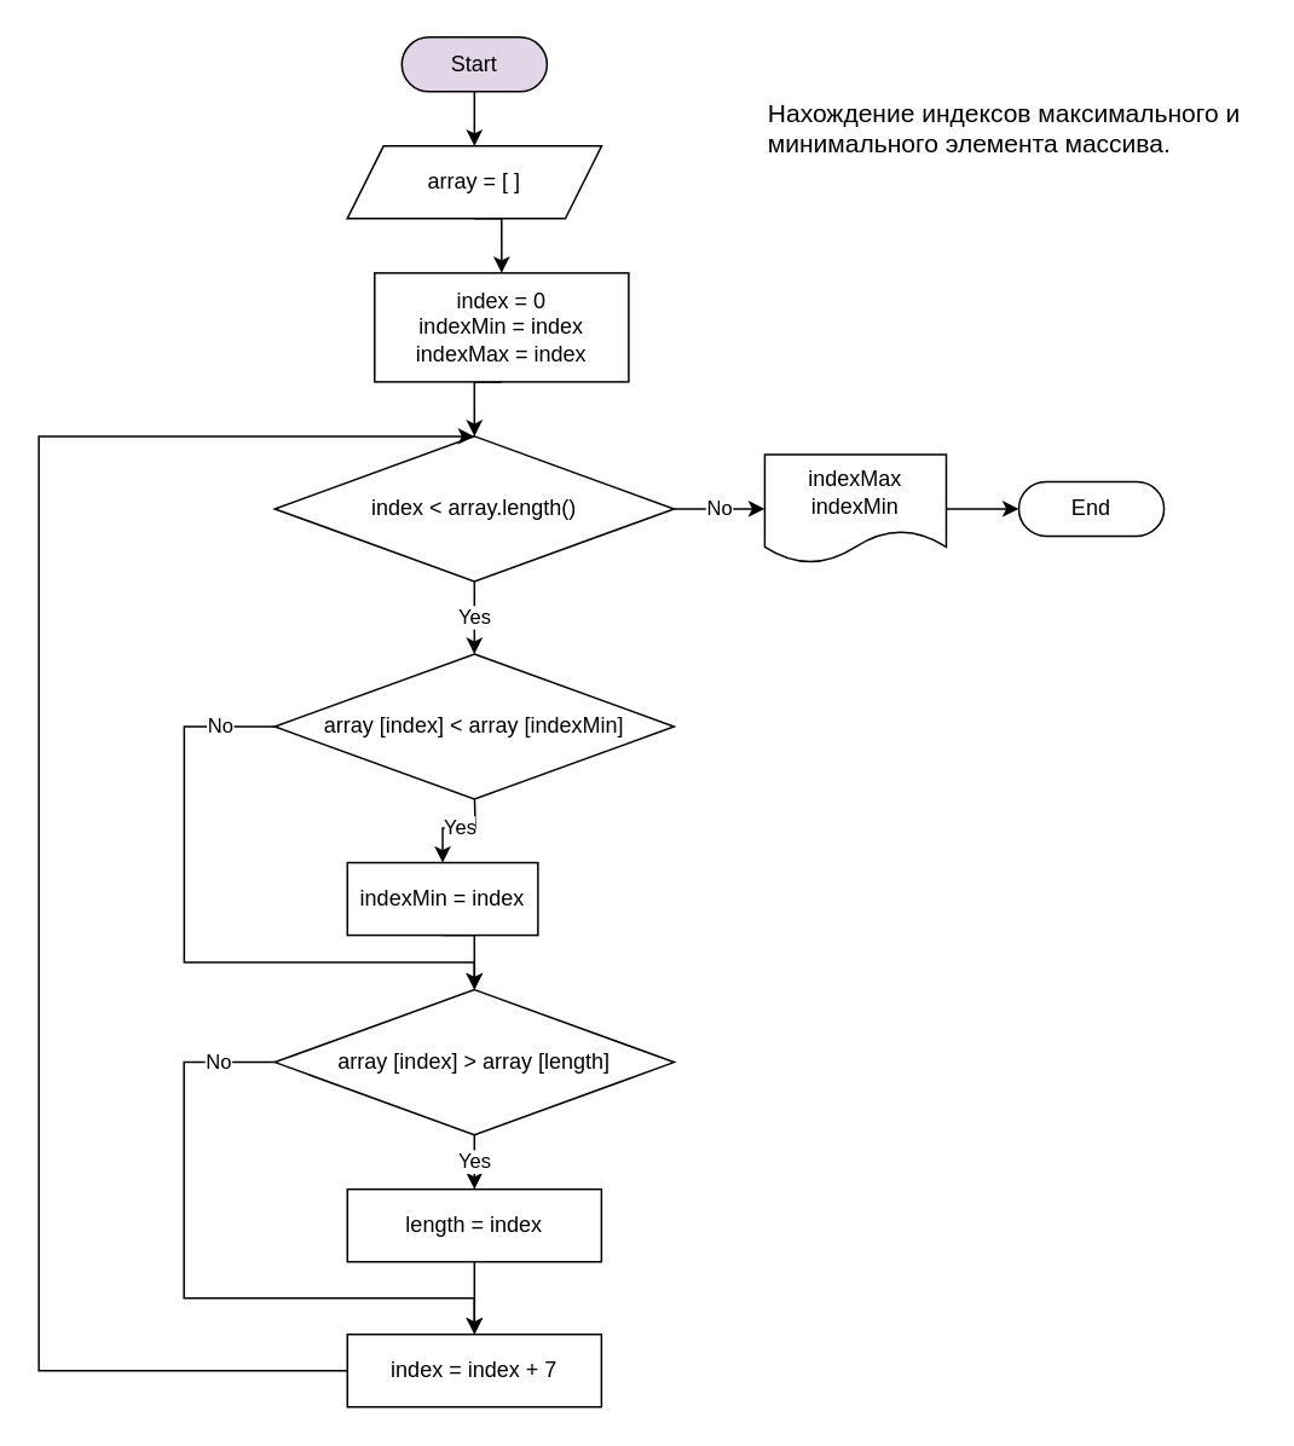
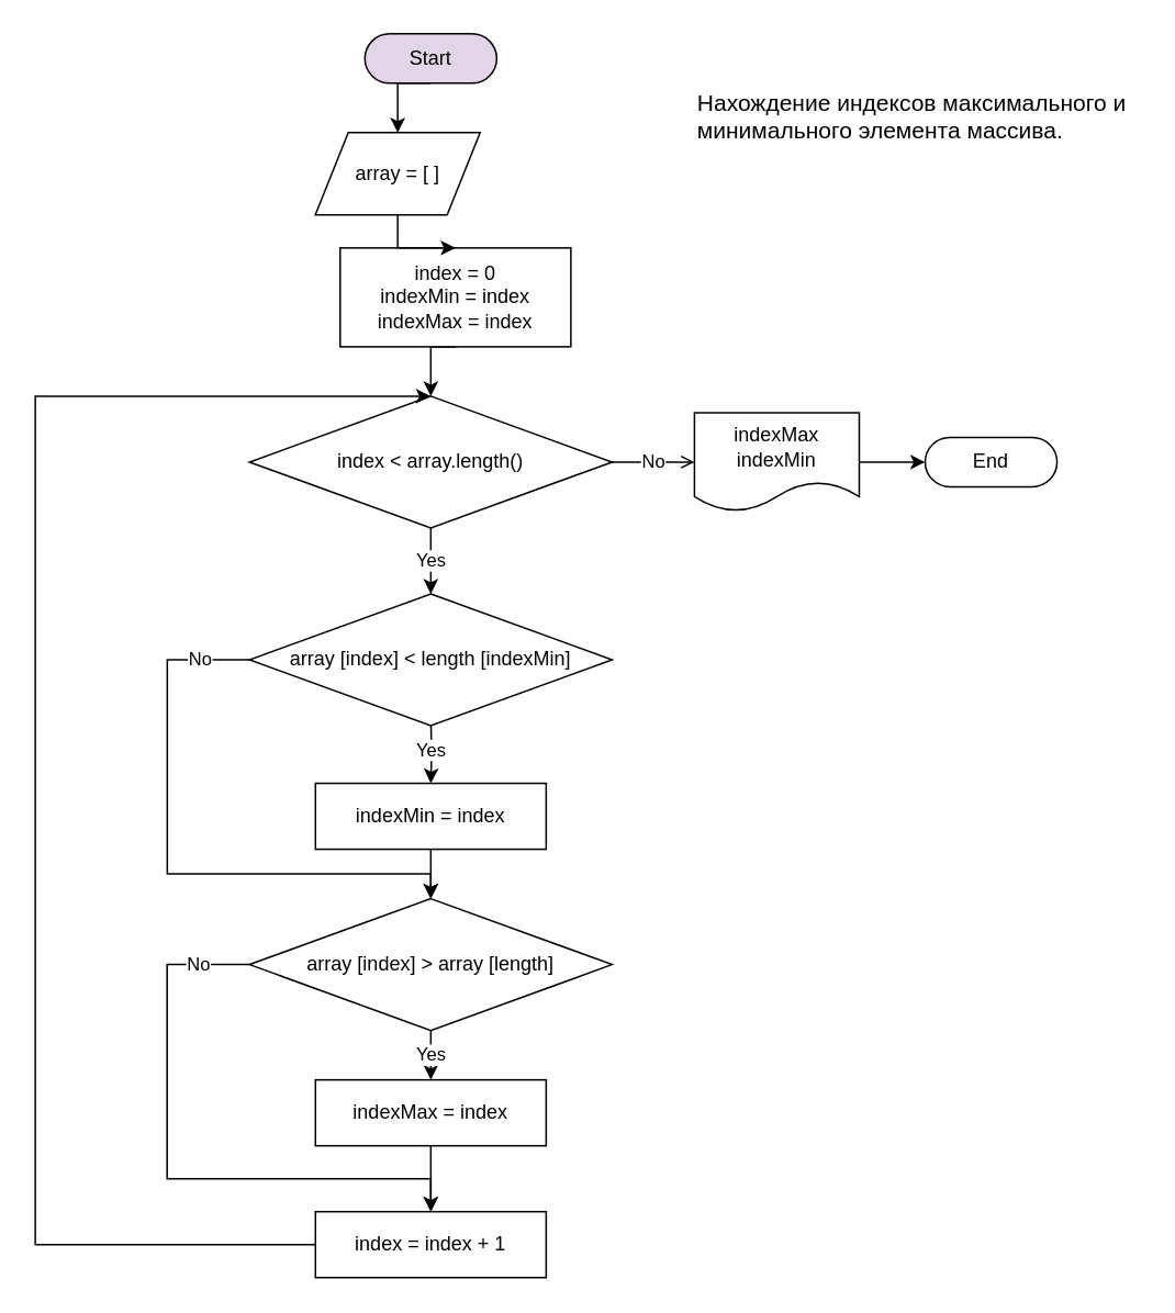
- <mxCell id="7" value="array = [ ]" style="shape=parallelogram;perimeter=parallelogramPerimeter;whiteSpace=wrap;html=1;fixedSize=1;" parent="1" vertex="1"><mxGeometry x="190.84" y="80" width="140.16" height="40" as="geometry" /></mxCell>
+ <mxCell id="7" value="array = [ ]" style="shape=parallelogram;perimeter=parallelogramPerimeter;whiteSpace=wrap;html=1;fixedSize=1;" parent="1" vertex="1"><mxGeometry x="190.84" y="80" width="100" height="50" as="geometry" /></mxCell>
- <mxCell id="8" value="No" style="edgeStyle=orthogonalEdgeStyle;rounded=0;orthogonalLoop=1;jettySize=auto;html=1;exitX=1;exitY=0.5;exitDx=0;exitDy=0;entryX=0;entryY=0.5;entryDx=0;entryDy=0;" parent="1" source="10" target="24" edge="1"><mxGeometry relative="1" as="geometry" /></mxCell>
+ <mxCell id="8" value="No" style="edgeStyle=orthogonalEdgeStyle;rounded=0;orthogonalLoop=1;jettySize=auto;html=1;exitX=1;exitY=0.5;exitDx=0;exitDy=0;entryX=0;entryY=0.5;entryDx=0;entryDy=0;endArrow=open;" parent="1" source="10" target="24" edge="1"><mxGeometry relative="1" as="geometry" /></mxCell>
- <mxCell id="13" value="array [index] &amp;lt; array [indexMin]" style="rhombus;whiteSpace=wrap;html=1;" parent="1" vertex="1"><mxGeometry x="150.92" y="360" width="220" height="80" as="geometry" /></mxCell>
+ <mxCell id="13" value="array [index] &amp;lt; length [indexMin]" style="rhombus;whiteSpace=wrap;html=1;" parent="1" vertex="1"><mxGeometry x="150.92" y="360" width="220" height="80" as="geometry" /></mxCell>
- <mxCell id="15" value="indexMin = index" style="rounded=0;whiteSpace=wrap;html=1;" parent="1" vertex="1"><mxGeometry x="190.92" y="475" width="105" height="40" as="geometry" /></mxCell>
+ <mxCell id="15" value="indexMin = index" style="rounded=0;whiteSpace=wrap;html=1;" parent="1" vertex="1"><mxGeometry x="190.92" y="475" width="140" height="40" as="geometry" /></mxCell>
- <mxCell id="20" value="length = index" style="rounded=0;whiteSpace=wrap;html=1;" parent="1" vertex="1"><mxGeometry x="190.92" y="655" width="140" height="40" as="geometry" /></mxCell>
+ <mxCell id="20" value="indexMax = index" style="rounded=0;whiteSpace=wrap;html=1;" parent="1" vertex="1"><mxGeometry x="190.92" y="655" width="140" height="40" as="geometry" /></mxCell>
- <mxCell id="22" value="index = index + 7" style="rounded=0;whiteSpace=wrap;html=1;" parent="1" vertex="1"><mxGeometry x="190.92" y="735" width="140" height="40" as="geometry" /></mxCell>
+ <mxCell id="22" value="index = index + 1" style="rounded=0;whiteSpace=wrap;html=1;" parent="1" vertex="1"><mxGeometry x="190.92" y="735" width="140" height="40" as="geometry" /></mxCell>
